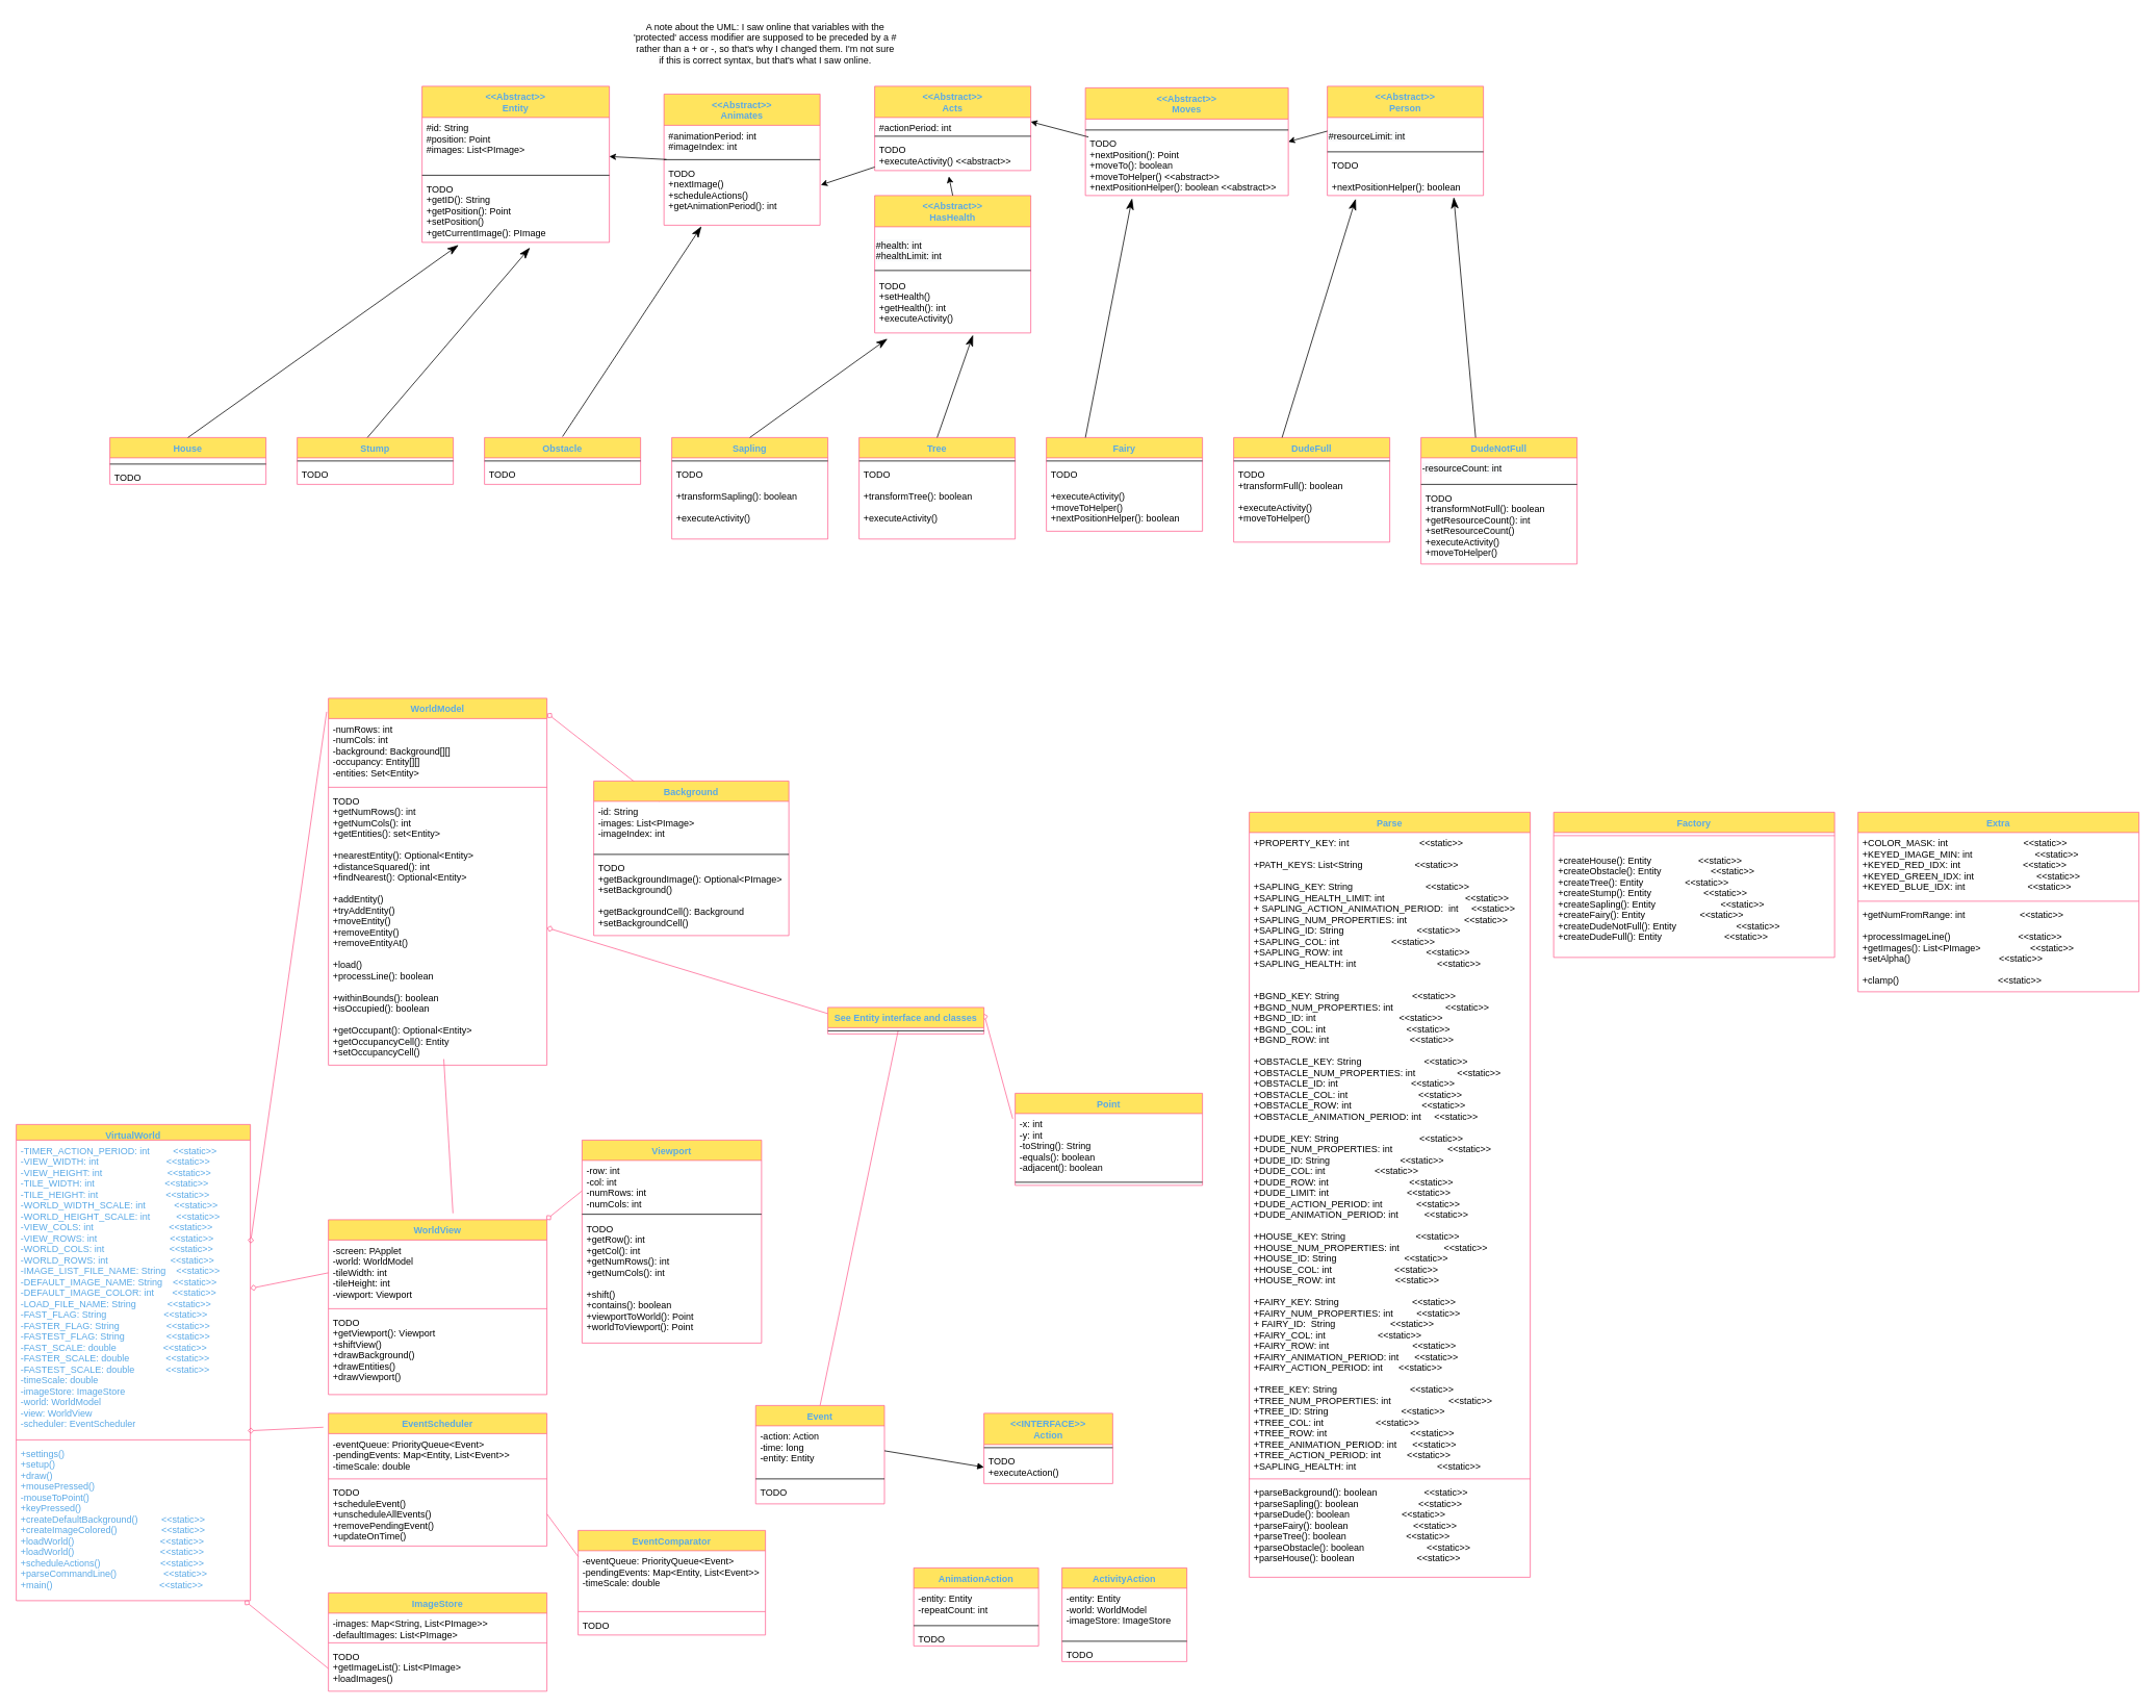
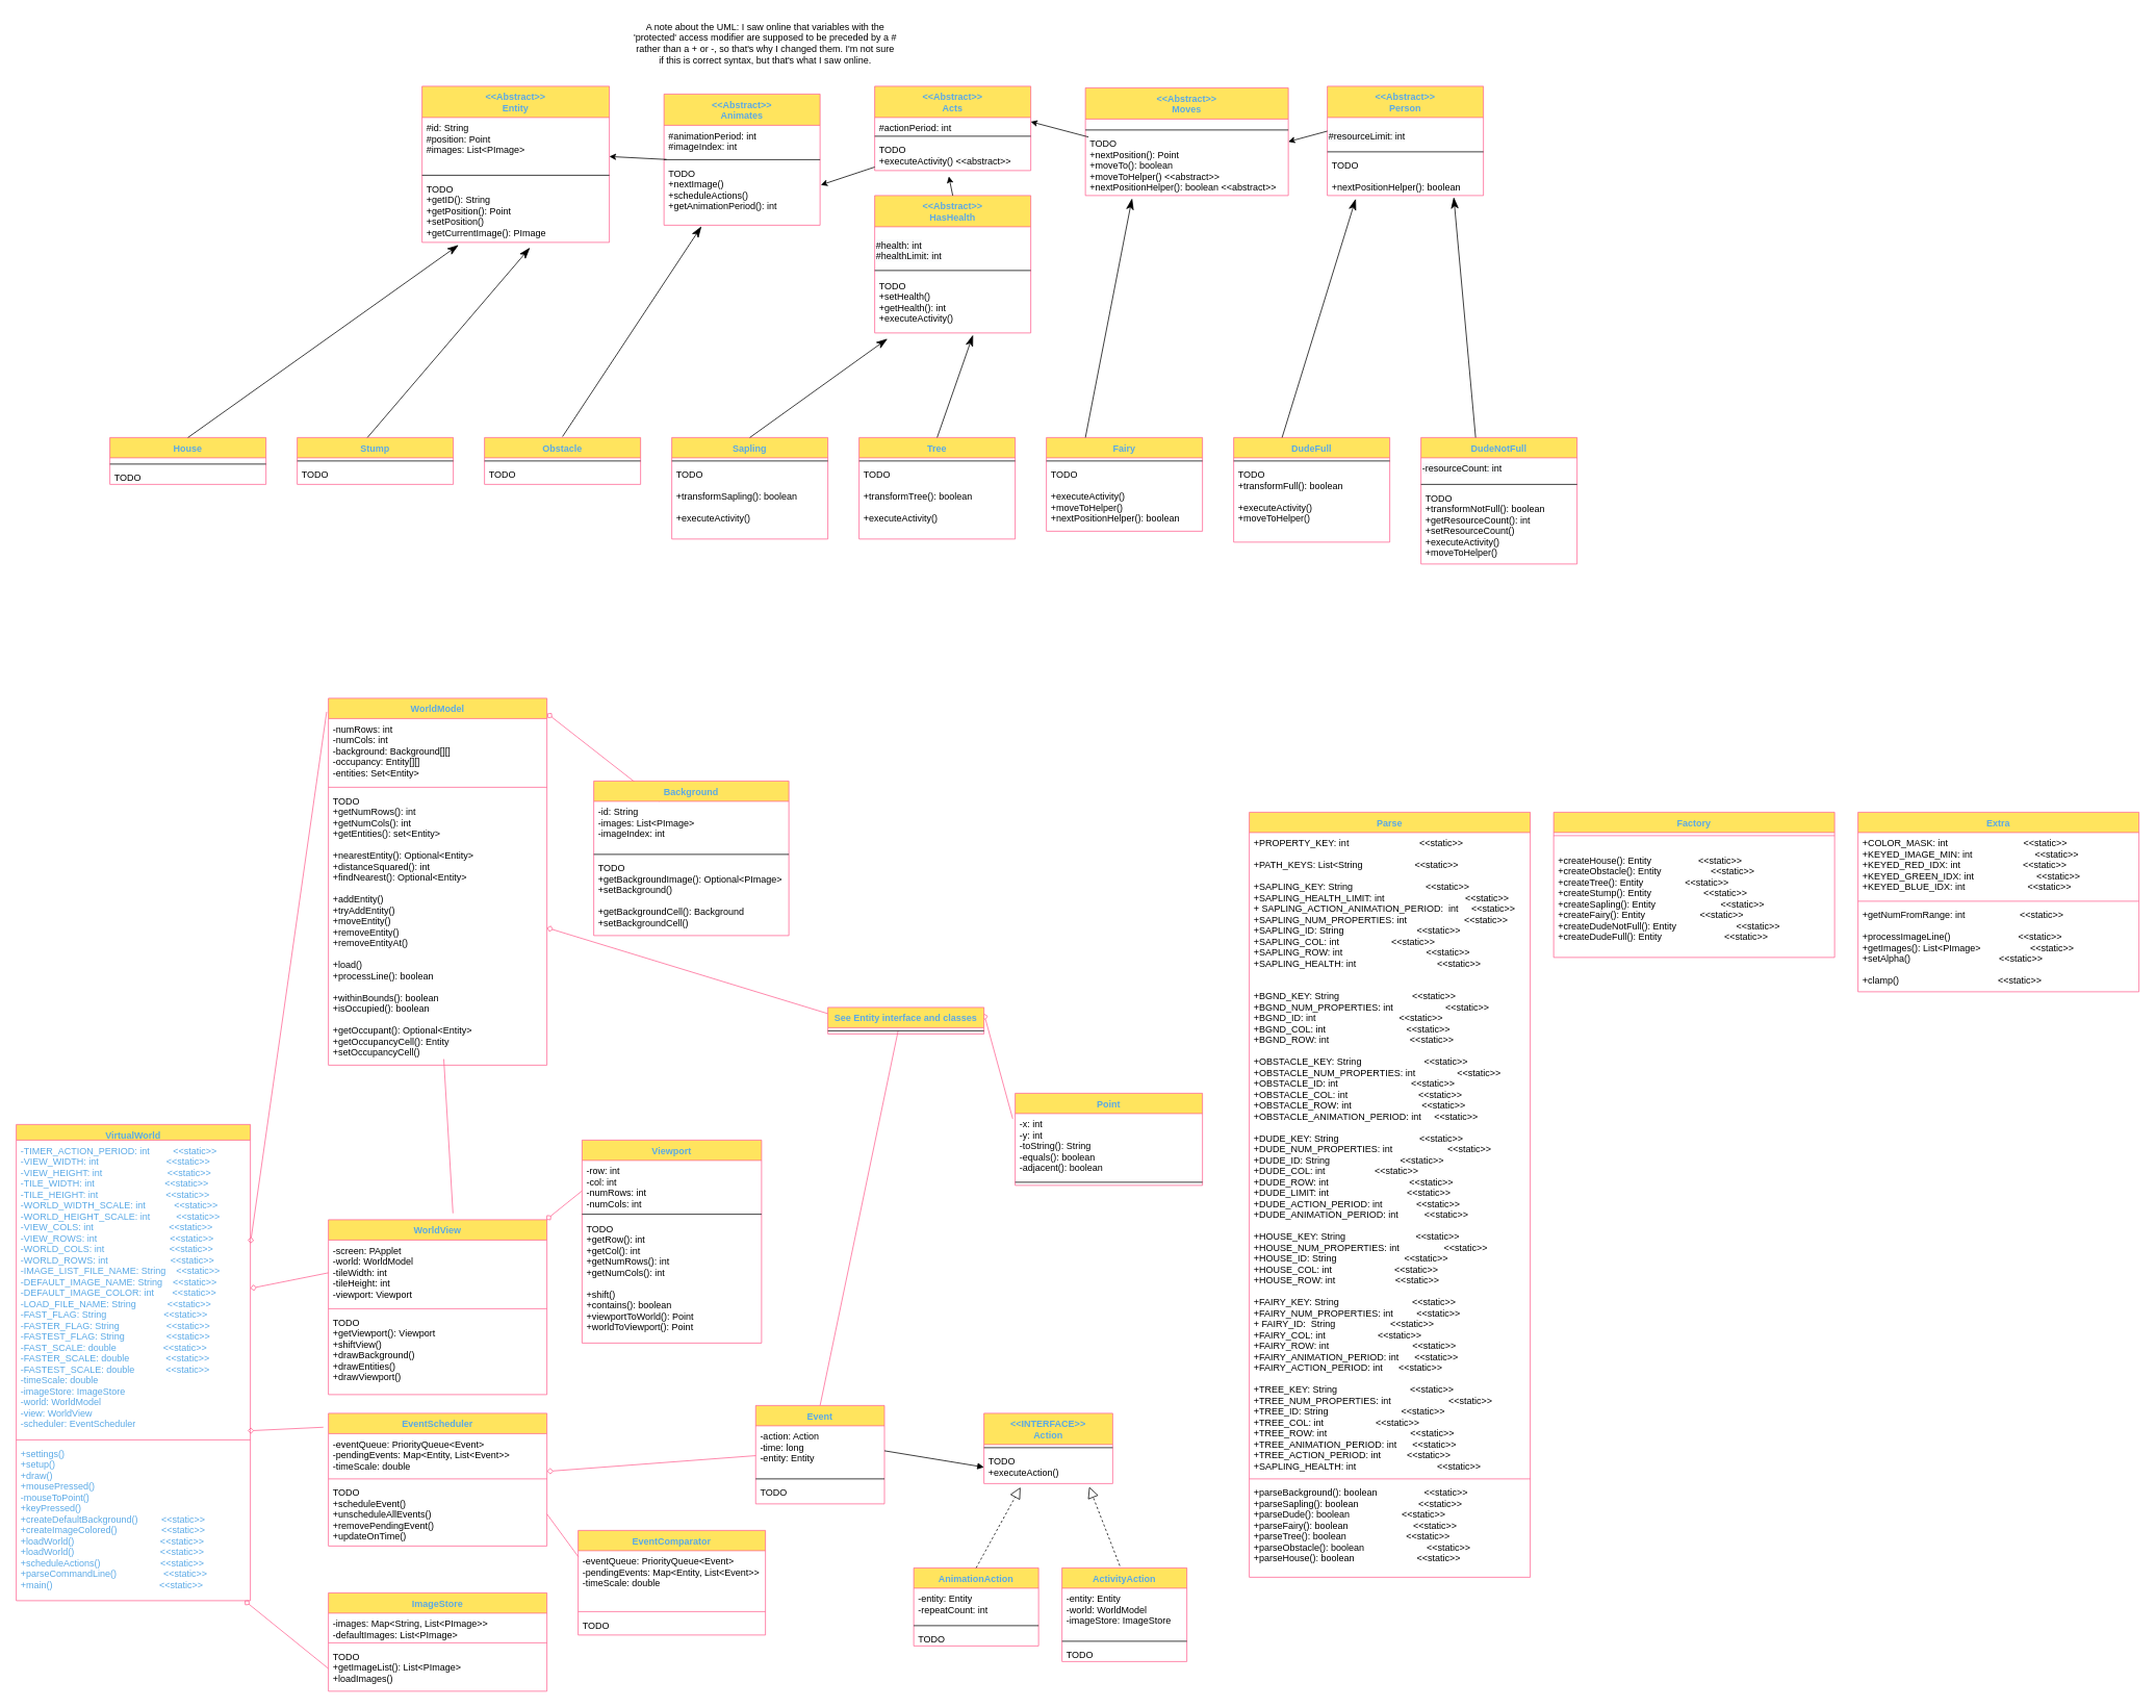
+ <mxCell id="8" value="" style="graphMlID=e6;endArrow=none;strokeColor=#FF6392;strokeWidth=1.0;startArrow=diamond;startFill=0;endFill=1;fontColor=#5AA9E6;" parent="1" source="26" target="53" edge="1"><mxGeometry relative="1" as="geometry" /></mxCell>
+ <mxCell id="105" value="" style="endArrow=block;dashed=1;endFill=0;endSize=12;html=1;rounded=0;exitX=0.463;exitY=-0.022;exitDx=0;exitDy=0;exitPerimeter=0;entryX=0.817;entryY=1.1;entryDx=0;entryDy=0;entryPerimeter=0;" parent="1" source="59" target="102" edge="1"><mxGeometry width="160" relative="1" as="geometry"><mxPoint x="1340" y="2003.21" as="sourcePoint" /><mxPoint x="1360" y="1880" as="targetPoint" /></mxGeometry></mxCell>
+ <mxCell id="104" value="" style="endArrow=block;dashed=1;endFill=0;endSize=12;html=1;rounded=0;entryX=0.284;entryY=1.114;entryDx=0;entryDy=0;entryPerimeter=0;exitX=0.5;exitY=0;exitDx=0;exitDy=0;" parent="1" source="96" target="102" edge="1"><mxGeometry width="160" relative="1" as="geometry"><mxPoint x="1160" y="1940" as="sourcePoint" /><mxPoint x="1320" y="1940" as="targetPoint" /></mxGeometry></mxCell>
